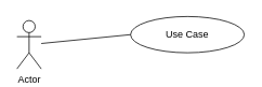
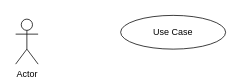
- <mxCell id="3" style="rounded=0;orthogonalLoop=1;jettySize=auto;html=1;entryX=0;entryY=0.5;entryDx=0;entryDy=0;endArrow=none;endFill=0;" edge="1" parent="1" source="4" target="2"><mxGeometry relative="1" as="geometry" /></mxCell>
